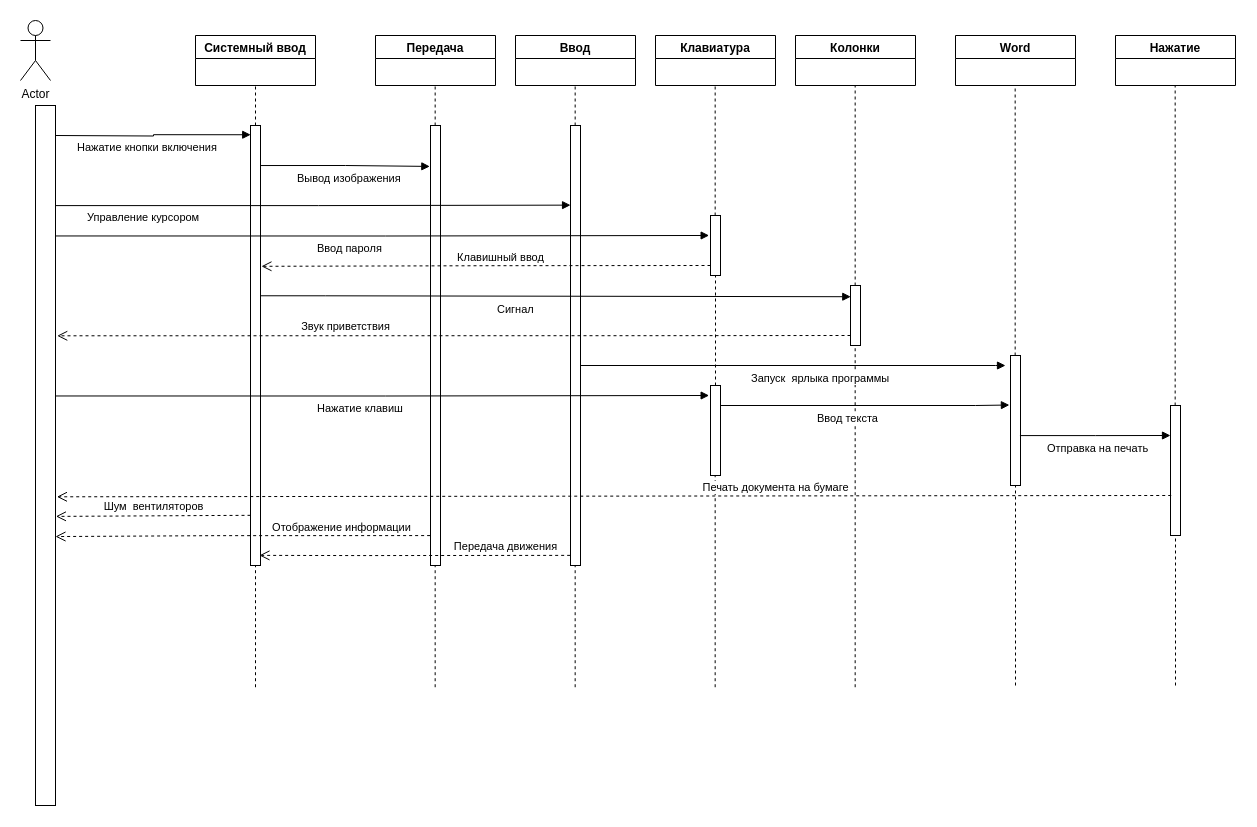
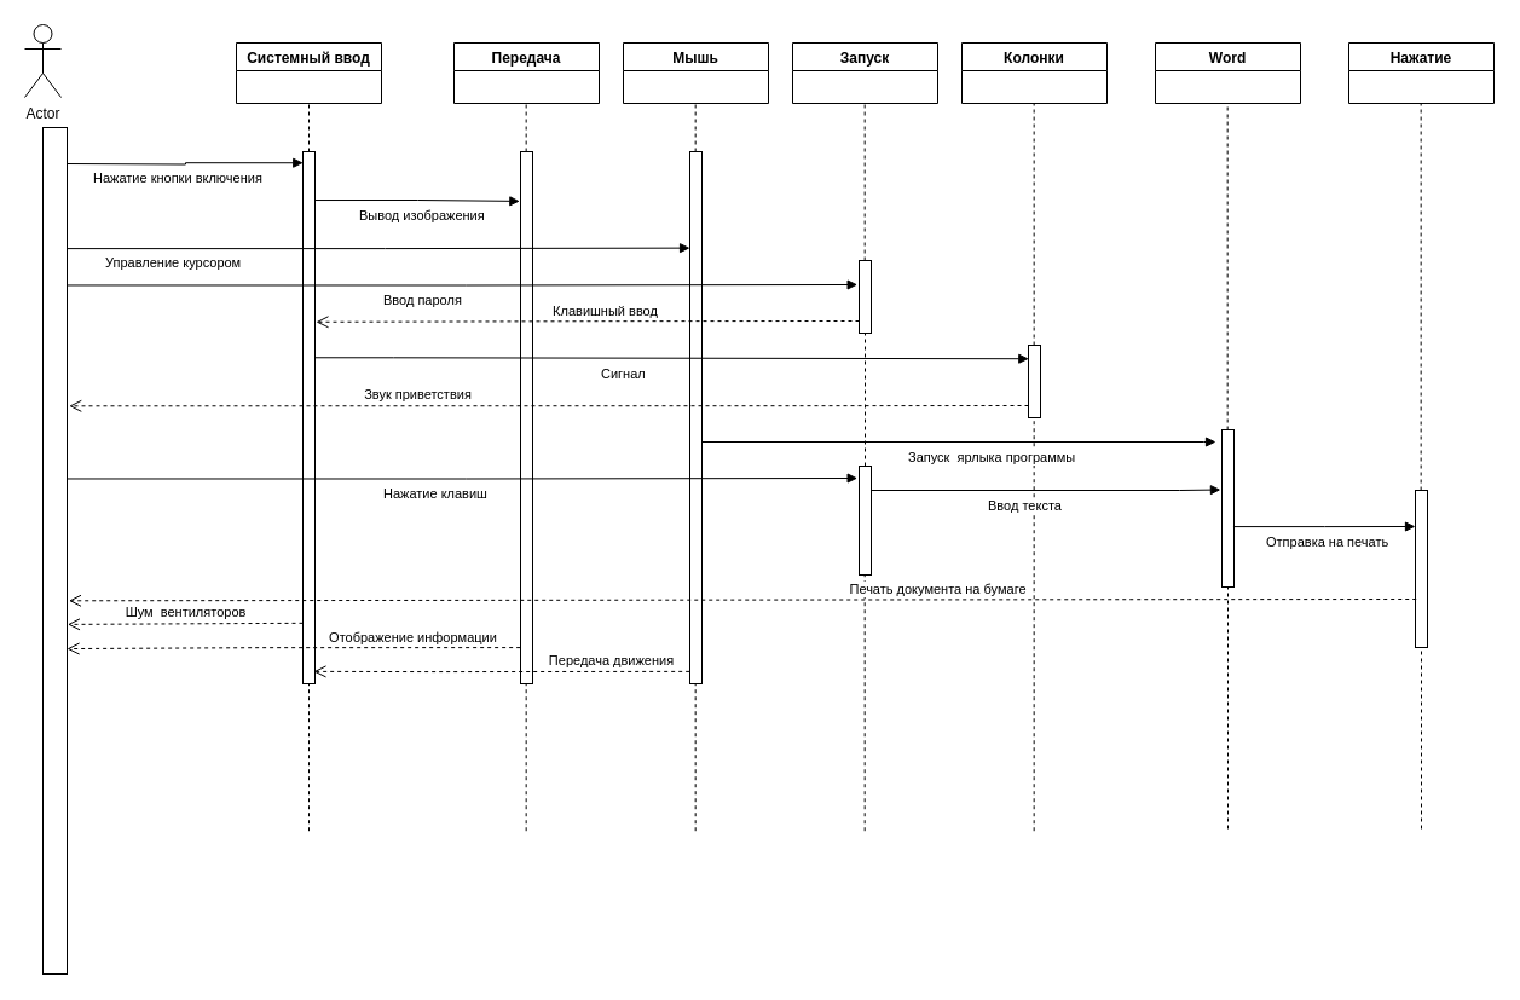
- <mxCell id="7" value="Ввод" style="swimlane;" vertex="1" parent="1"><mxGeometry x="515" y="35" width="120" height="50" as="geometry" /></mxCell>
+ <mxCell id="7" value="Мышь" style="swimlane;" vertex="1" parent="1"><mxGeometry x="515" y="35" width="120" height="50" as="geometry" /></mxCell>
- <mxCell id="8" value="Клавиатура" style="swimlane;startSize=23;" vertex="1" parent="1"><mxGeometry x="655" y="35" width="120" height="50" as="geometry" /></mxCell>
+ <mxCell id="8" value="Запуск" style="swimlane;startSize=23;" vertex="1" parent="1"><mxGeometry x="655" y="35" width="120" height="50" as="geometry" /></mxCell>
